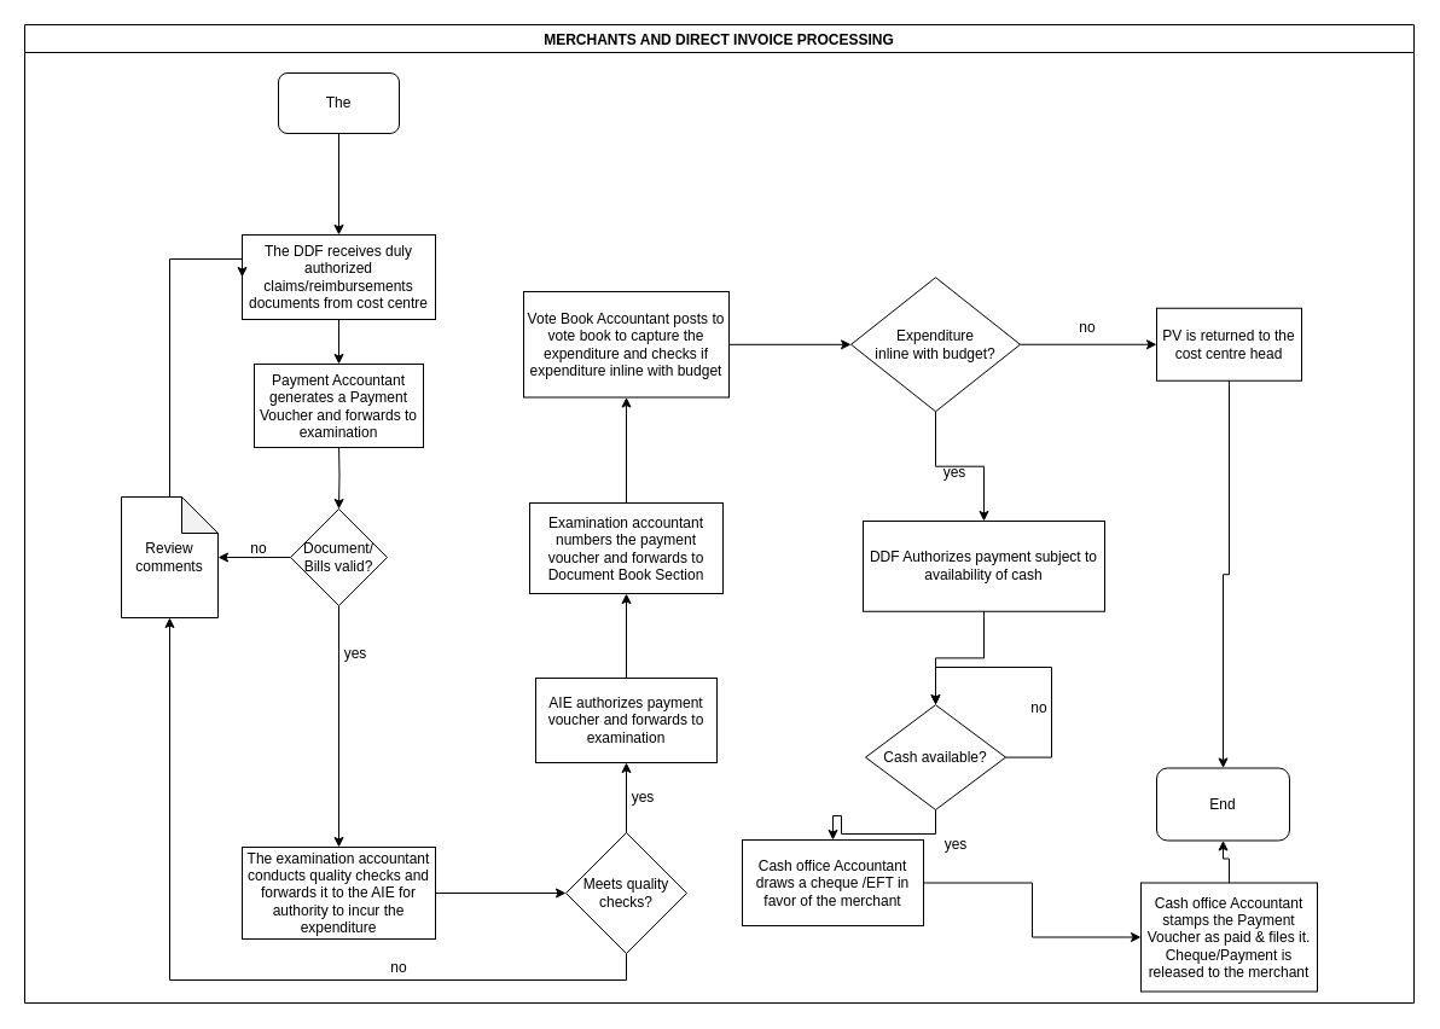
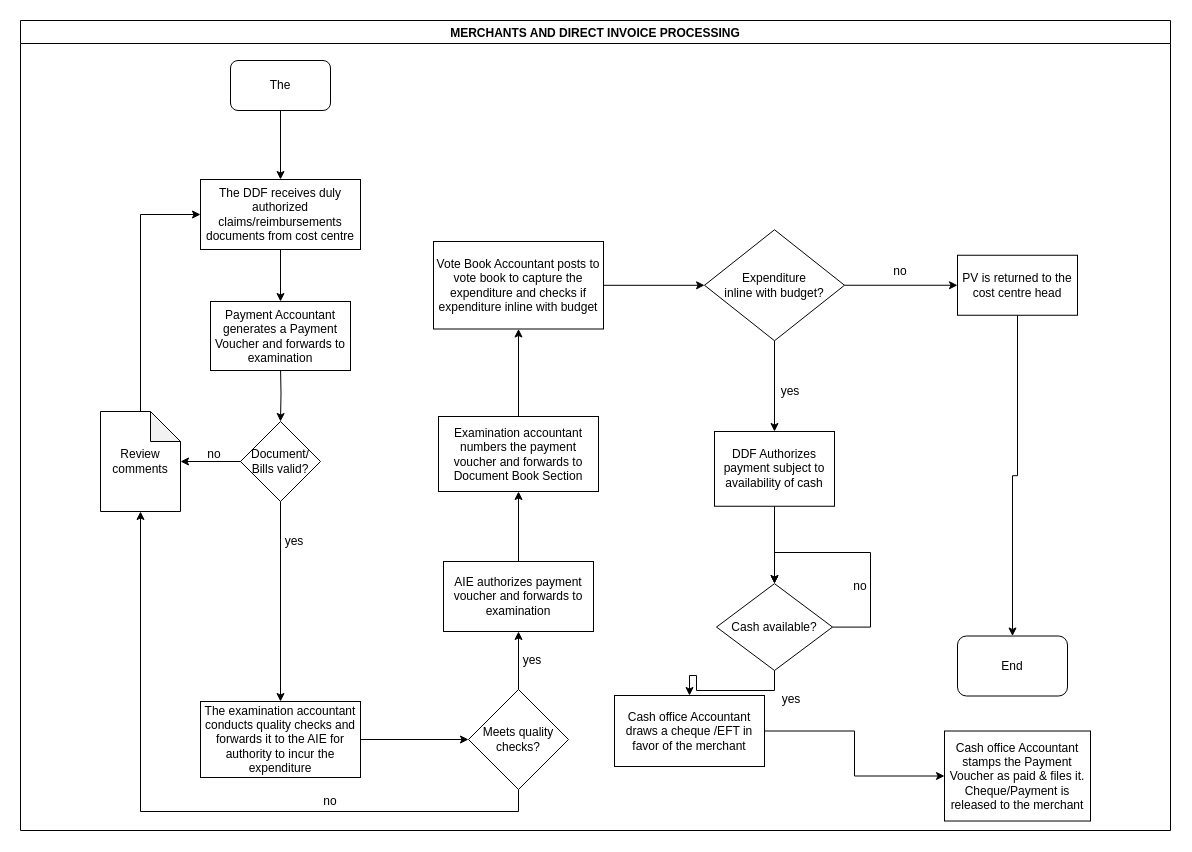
- <mxCell id="4" value="The DDF receives duly authorized claims/reimbursements documents from cost centre" style="rounded=0;whiteSpace=wrap;html=1;" vertex="1" parent="2"><mxGeometry x="180" y="174" width="160" height="70" as="geometry" /></mxCell>
+ <mxCell id="4" value="The DDF receives duly authorized claims/reimbursements documents from cost centre" style="rounded=0;whiteSpace=wrap;html=1;" vertex="1" parent="2"><mxGeometry x="180" y="159" width="160" height="70" as="geometry" /></mxCell>
- <mxCell id="46" value="DDF Authorizes payment subject to availability of cash" style="whiteSpace=wrap;html=1;rounded=0;" vertex="1" parent="1"><mxGeometry x="714" y="431" width="200" height="74.75" as="geometry" /></mxCell>
+ <mxCell id="46" value="DDF Authorizes payment subject to availability of cash" style="whiteSpace=wrap;html=1;rounded=0;" vertex="1" parent="1"><mxGeometry x="714" y="431" width="120" height="74.75" as="geometry" /></mxCell>
- <mxCell id="27" value="" style="edgeStyle=orthogonalEdgeStyle;rounded=0;orthogonalLoop=1;jettySize=auto;html=1;entryX=0.5;entryY=1;entryDx=0;entryDy=0;" edge="1" parent="2" source="24" target="26"><mxGeometry relative="1" as="geometry"><mxPoint x="997" y="615.51" as="targetPoint" /></mxGeometry></mxCell>
